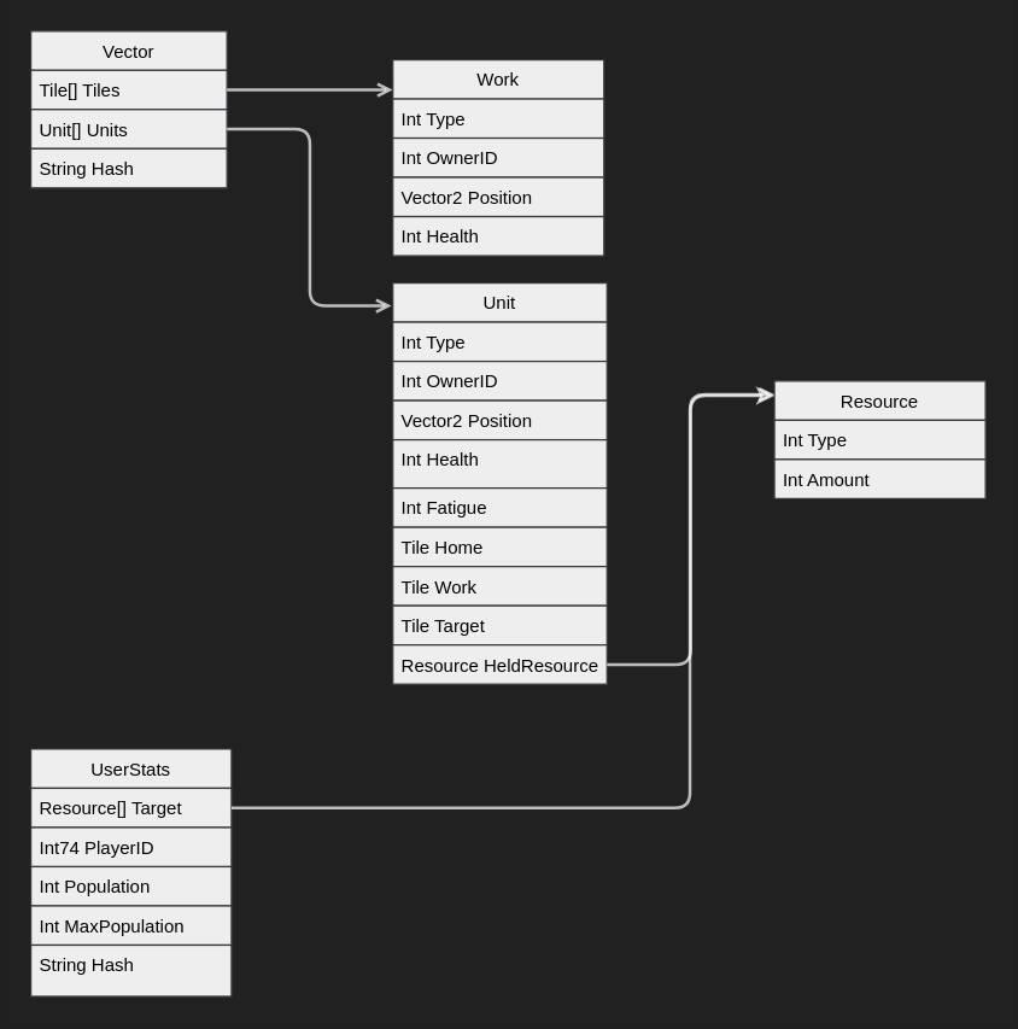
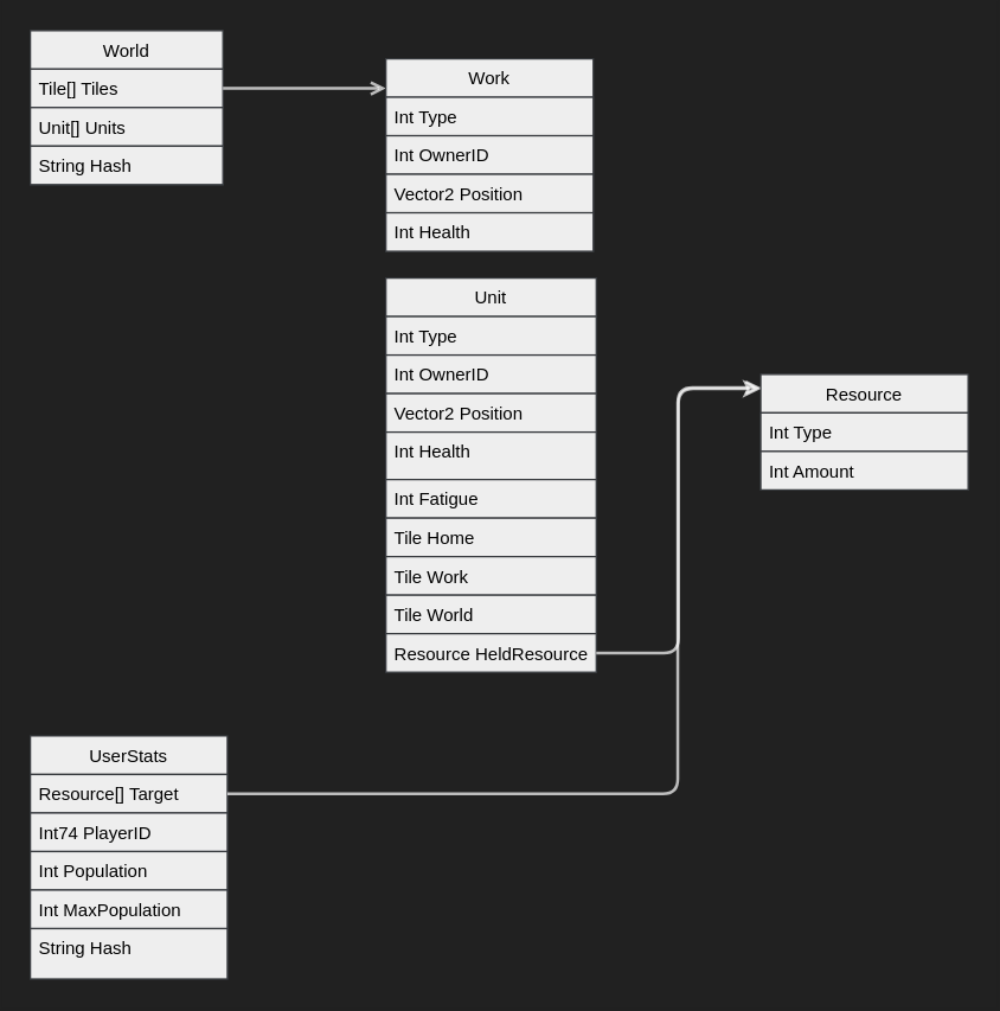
- <mxCell id="2" value="Vector" style="swimlane;fontStyle=0;childLayout=stackLayout;horizontal=1;startSize=26;horizontalStack=0;resizeParent=1;resizeParentMax=0;resizeLast=0;collapsible=1;marginBottom=0;glass=0;rounded=0;shadow=0;comic=0;swimlaneLine=1;fillColor=#eeeeee;strokeColor=#36393d;swimlaneFillColor=none;" parent="1" vertex="1"><mxGeometry x="20" y="20" width="130" height="104" as="geometry" /></mxCell>
+ <mxCell id="2" value="World" style="swimlane;fontStyle=0;childLayout=stackLayout;horizontal=1;startSize=26;horizontalStack=0;resizeParent=1;resizeParentMax=0;resizeLast=0;collapsible=1;marginBottom=0;glass=0;rounded=0;shadow=0;comic=0;swimlaneLine=1;fillColor=#eeeeee;strokeColor=#36393d;swimlaneFillColor=none;" parent="1" vertex="1"><mxGeometry x="20" y="20" width="130" height="104" as="geometry" /></mxCell>
- <mxCell id="22" style="edgeStyle=orthogonalEdgeStyle;rounded=1;orthogonalLoop=1;jettySize=auto;html=1;exitX=1;exitY=0.5;exitDx=0;exitDy=0;entryX=-0.006;entryY=0.057;entryDx=0;entryDy=0;entryPerimeter=0;strokeColor=#FFFFFF;comic=0;strokeWidth=2;endArrow=open;endFill=0;opacity=70;" parent="1" source="4" target="12" edge="1"><mxGeometry relative="1" as="geometry" /></mxCell>
- <mxCell id="20" value="Tile Target" style="text;align=left;verticalAlign=top;spacingLeft=4;spacingRight=4;overflow=hidden;rotatable=0;points=[[0,0.5],[1,0.5]];portConstraint=eastwest;rounded=0;fillColor=#eeeeee;strokeColor=#36393d;" parent="12" vertex="1"><mxGeometry y="214" width="142" height="26" as="geometry" /></mxCell>
+ <mxCell id="20" value="Tile World" style="text;align=left;verticalAlign=top;spacingLeft=4;spacingRight=4;overflow=hidden;rotatable=0;points=[[0,0.5],[1,0.5]];portConstraint=eastwest;rounded=0;fillColor=#eeeeee;strokeColor=#36393d;" parent="12" vertex="1"><mxGeometry y="214" width="142" height="26" as="geometry" /></mxCell>
